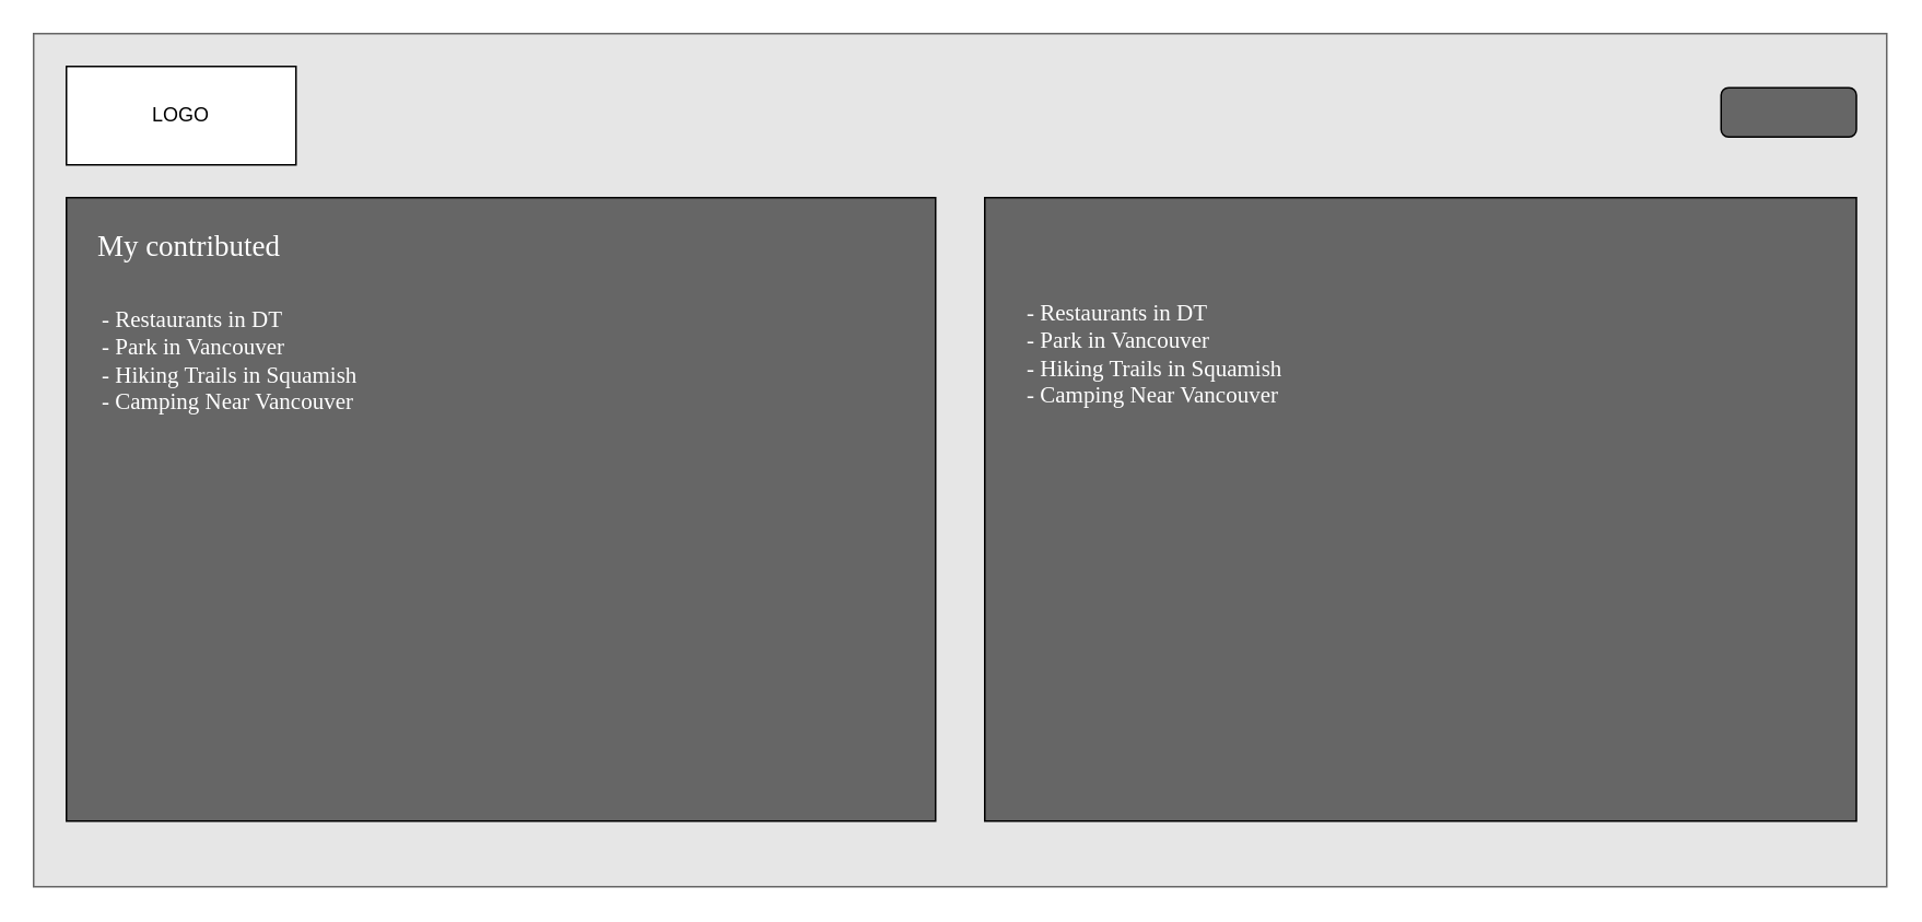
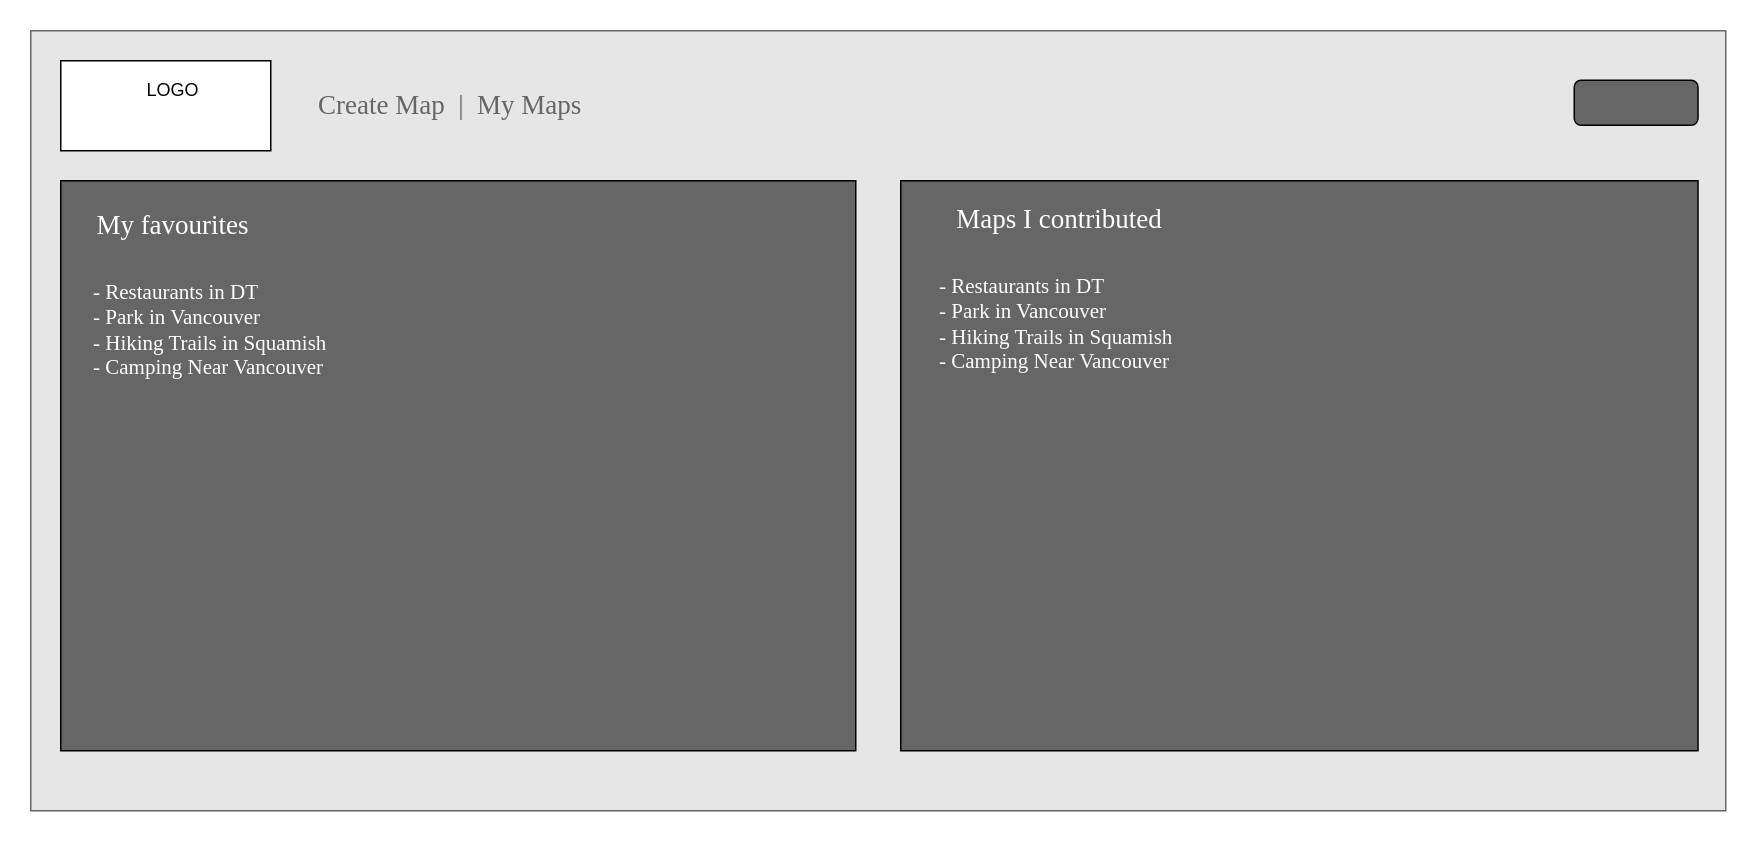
- <mxCell id="4" value="LOGO" style="text;html=1;strokeColor=none;fillColor=none;align=center;verticalAlign=middle;whiteSpace=wrap;rounded=0;" vertex="1" parent="1"><mxGeometry x="50" y="60" width="120" height="20" as="geometry" /></mxCell>
+ <mxCell id="4" value="LOGO" style="text;html=1;strokeColor=none;fillColor=none;align=center;verticalAlign=middle;whiteSpace=wrap;rounded=0;" vertex="1" parent="1"><mxGeometry x="55" y="50" width="120" height="20" as="geometry" /></mxCell>
+ <mxCell id="5" value="&lt;font color=&quot;#666666&quot;&gt;Create Map&amp;nbsp; |&amp;nbsp; My Maps&lt;/font&gt;" style="text;html=1;strokeColor=none;fillColor=none;align=left;verticalAlign=middle;whiteSpace=wrap;rounded=0;fontFamily=Verdana;fontSize=18;fontColor=#FFFFFF;" vertex="1" parent="1"><mxGeometry x="210" y="60" width="230" height="20" as="geometry" /></mxCell>
+ <mxCell id="11" value="Maps I contributed" style="text;html=1;align=center;verticalAlign=middle;whiteSpace=wrap;rounded=0;fontFamily=Verdana;fontSize=18;fontColor=#FFFFFF;" vertex="1" parent="1"><mxGeometry x="611" y="136" width="190" height="20" as="geometry" /></mxCell>
- <mxCell id="9" value="My contributed" style="text;html=1;align=center;verticalAlign=middle;whiteSpace=wrap;rounded=0;fontFamily=Verdana;fontSize=18;fontColor=#FFFFFF;" vertex="1" parent="1"><mxGeometry x="20" y="140" width="190" height="20" as="geometry" /></mxCell>
+ <mxCell id="9" value="My favourites" style="text;html=1;align=center;verticalAlign=middle;whiteSpace=wrap;rounded=0;fontFamily=Verdana;fontSize=18;fontColor=#FFFFFF;" vertex="1" parent="1"><mxGeometry x="20" y="140" width="190" height="20" as="geometry" /></mxCell>
